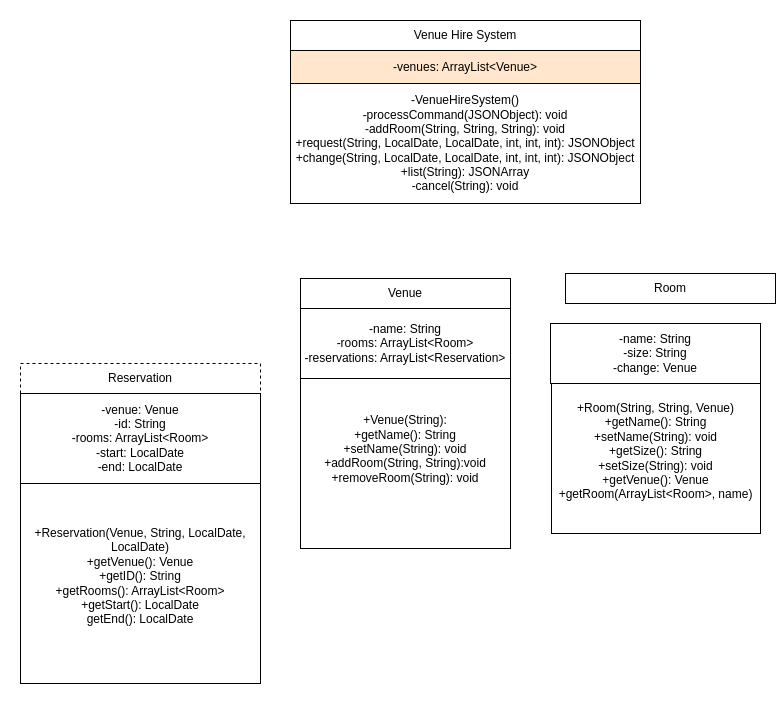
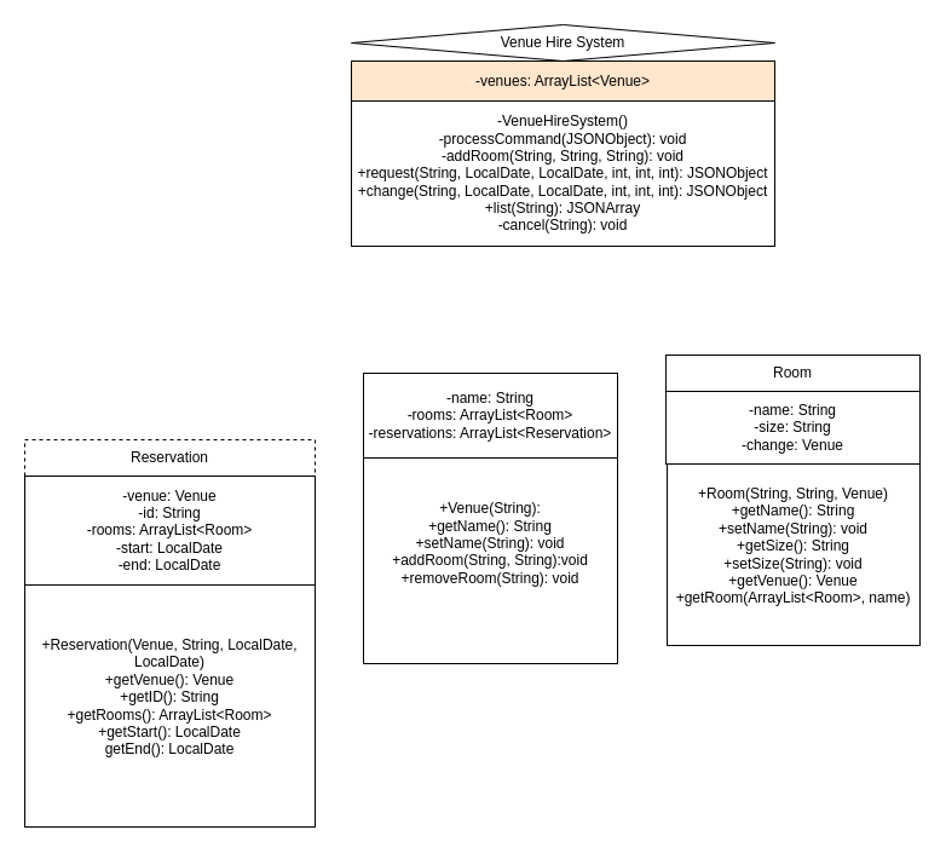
- <mxCell id="4" value="Venue Hire System" style="rounded=0;whiteSpace=wrap;html=1;" parent="1" vertex="1"><mxGeometry x="290" y="20" width="350" height="30" as="geometry" /></mxCell>
+ <mxCell id="4" value="Venue Hire System" style="rhombus;whiteSpace=wrap;html=1;" parent="1" vertex="1"><mxGeometry x="290" y="20" width="350" height="30" as="geometry" /></mxCell>
- <mxCell id="3" value="Room" style="rounded=0;whiteSpace=wrap;html=1;" parent="1" vertex="1"><mxGeometry x="565" y="273" width="210" height="30" as="geometry" /></mxCell>
+ <mxCell id="3" value="Room" style="rounded=0;whiteSpace=wrap;html=1;" parent="1" vertex="1"><mxGeometry x="550" y="293" width="210" height="30" as="geometry" /></mxCell>
- <mxCell id="5" value="&lt;div&gt;Venue&lt;/div&gt;" style="rounded=0;whiteSpace=wrap;html=1;" parent="1" vertex="1"><mxGeometry x="300" y="278" width="210" height="30" as="geometry" /></mxCell>
